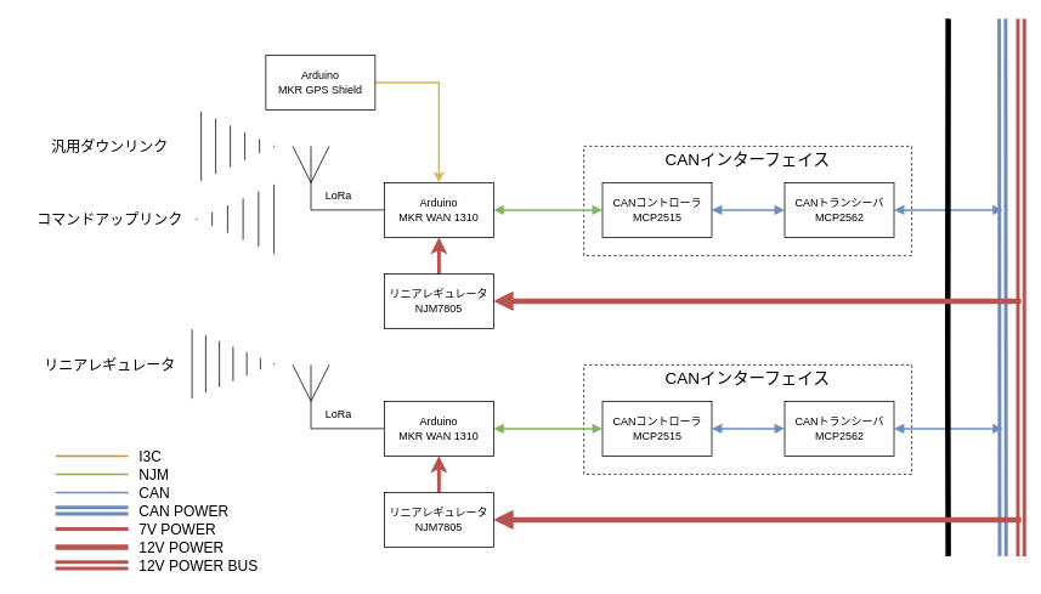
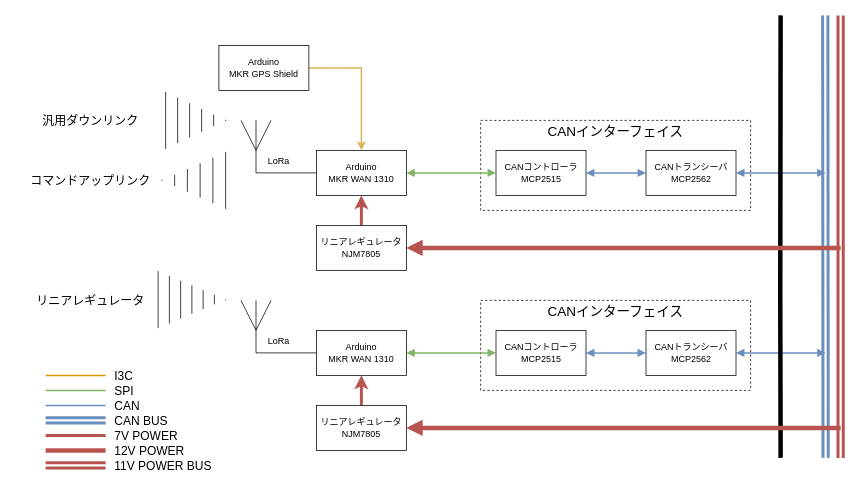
- <mxCell id="52" value="NJM" style="text;html=1;strokeColor=none;fillColor=none;align=left;verticalAlign=middle;whiteSpace=wrap;rounded=0;fontSize=16;" vertex="1" parent="1"><mxGeometry x="150" y="510" width="150" height="20" as="geometry" /></mxCell>
+ <mxCell id="52" value="SPI" style="text;html=1;strokeColor=none;fillColor=none;align=left;verticalAlign=middle;whiteSpace=wrap;rounded=0;fontSize=16;" vertex="1" parent="1"><mxGeometry x="150" y="510" width="150" height="20" as="geometry" /></mxCell>
- <mxCell id="48" value="CAN POWER" style="text;html=1;strokeColor=none;fillColor=none;align=left;verticalAlign=middle;whiteSpace=wrap;rounded=0;fontSize=16;" vertex="1" parent="1"><mxGeometry x="150" y="550" width="190" height="20" as="geometry" /></mxCell>
+ <mxCell id="48" value="CAN BUS" style="text;html=1;strokeColor=none;fillColor=none;align=left;verticalAlign=middle;whiteSpace=wrap;rounded=0;fontSize=16;" vertex="1" parent="1"><mxGeometry x="150" y="550" width="190" height="20" as="geometry" /></mxCell>
- <mxCell id="44" value="12V POWER BUS" style="text;html=1;strokeColor=none;fillColor=none;align=left;verticalAlign=middle;whiteSpace=wrap;rounded=0;fontSize=16;" vertex="1" parent="1"><mxGeometry x="150" y="610" width="190" height="20" as="geometry" /></mxCell>
+ <mxCell id="44" value="11V POWER BUS" style="text;html=1;strokeColor=none;fillColor=none;align=left;verticalAlign=middle;whiteSpace=wrap;rounded=0;fontSize=16;" vertex="1" parent="1"><mxGeometry x="150" y="610" width="190" height="20" as="geometry" /></mxCell>
